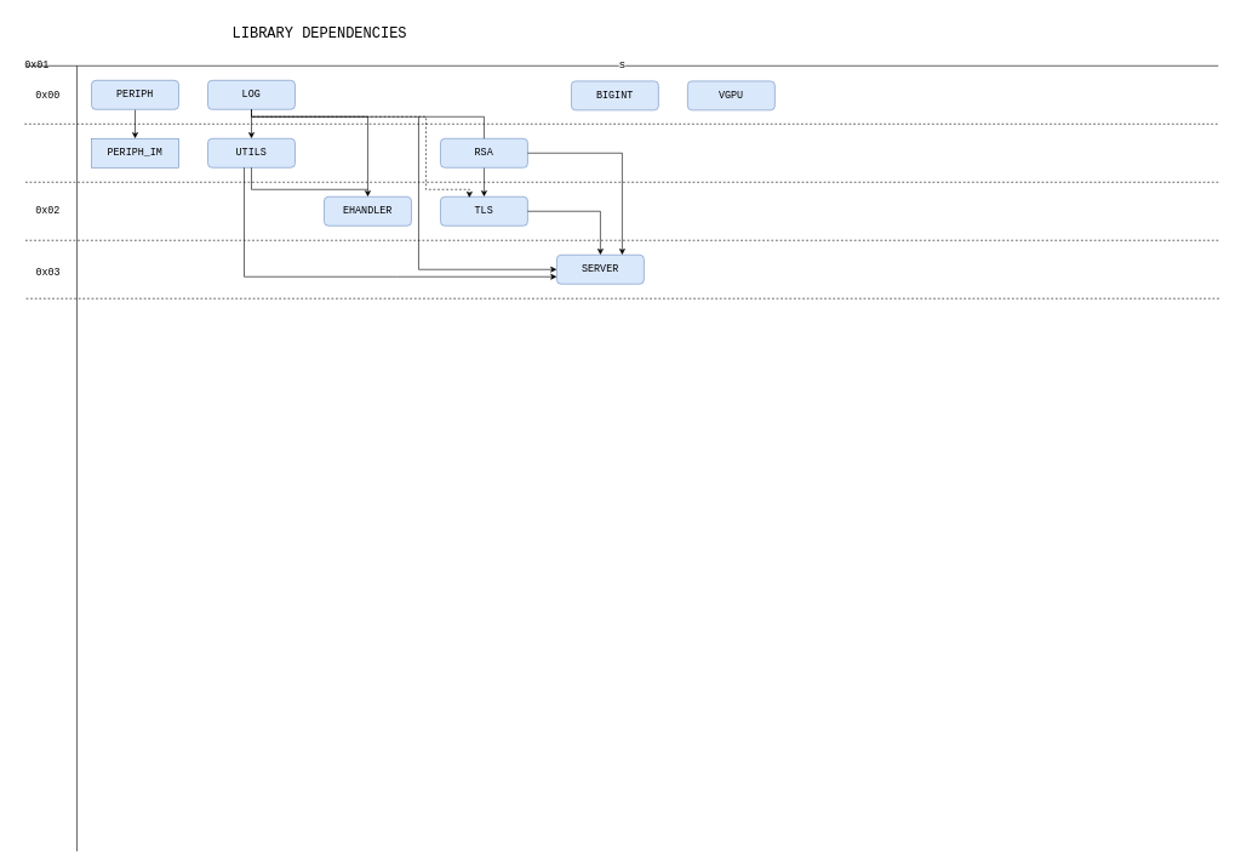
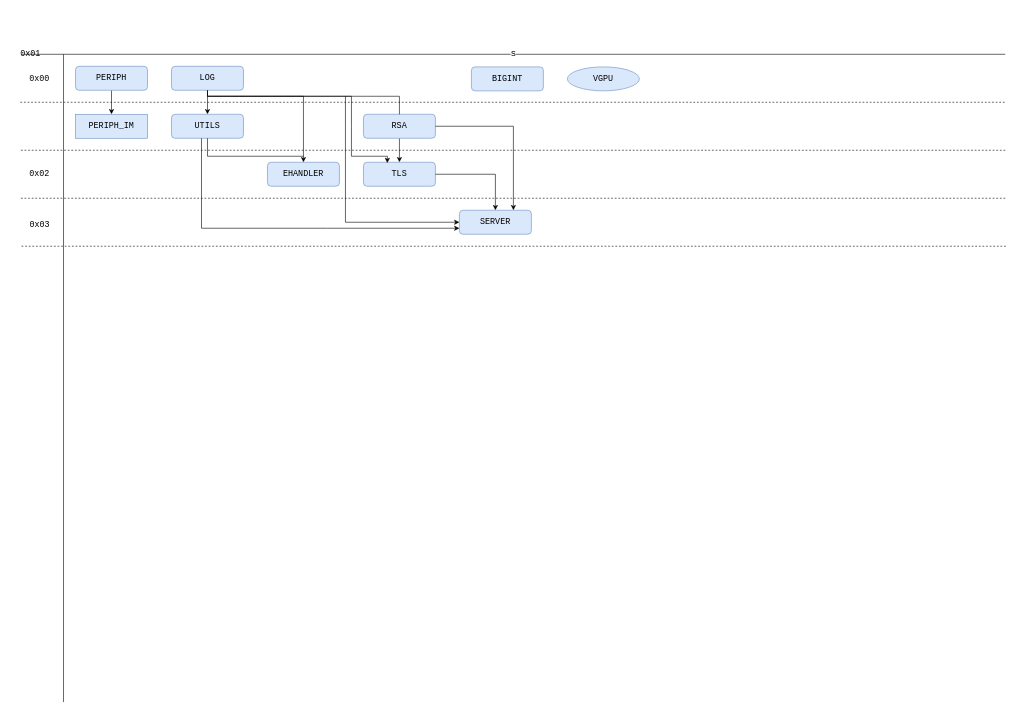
- <mxCell id="8" value="LIBRARY DEPENDENCIES" style="text;html=1;strokeColor=none;fillColor=none;align=center;verticalAlign=middle;whiteSpace=wrap;rounded=0;fontSize=20;fontFamily=Courier New;" parent="1" vertex="1"><mxGeometry x="174" y="20" width="530" height="50" as="geometry" /></mxCell>
- <mxCell id="21" value="VGPU" style="rounded=1;whiteSpace=wrap;html=1;hachureGap=4;fontFamily=Courier New;fontSize=14;fillColor=#dae8fc;strokeColor=#6c8ebf;" parent="1" vertex="1"><mxGeometry x="945" y="111" width="120" height="40" as="geometry" /></mxCell>
+ <mxCell id="21" value="VGPU" style="ellipse;whiteSpace=wrap;html=1;hachureGap=4;fontFamily=Courier New;fontSize=14;fillColor=#dae8fc;strokeColor=#6c8ebf;" parent="1" vertex="1"><mxGeometry x="945" y="111" width="120" height="40" as="geometry" /></mxCell>
- <mxCell id="26" value="" style="endArrow=classic;html=1;rounded=0;hachureGap=4;fontFamily=Courier New;fontSource=https%3A%2F%2Ffonts.googleapis.com%2Fcss%3Ffamily%3DArchitects%2BDaughter;fontSize=20;fontColor=default;exitX=0.5;exitY=1;exitDx=0;exitDy=0;entryX=0.331;entryY=0.033;entryDx=0;entryDy=0;entryPerimeter=0;dashed=1;" parent="1" source="13" target="25" edge="1"><mxGeometry width="50" height="50" relative="1" as="geometry"><mxPoint x="455" y="270" as="sourcePoint" /><mxPoint x="595" y="320" as="targetPoint" /><Array as="points"><mxPoint x="345" y="160" /><mxPoint x="585" y="160" /><mxPoint x="585" y="210" /><mxPoint x="585" y="260" /><mxPoint x="645" y="260" /></Array></mxGeometry></mxCell>
+ <mxCell id="26" value="" style="endArrow=classic;html=1;rounded=0;hachureGap=4;fontFamily=Courier New;fontSource=https%3A%2F%2Ffonts.googleapis.com%2Fcss%3Ffamily%3DArchitects%2BDaughter;fontSize=20;fontColor=default;exitX=0.5;exitY=1;exitDx=0;exitDy=0;entryX=0.331;entryY=0.033;entryDx=0;entryDy=0;entryPerimeter=0;" parent="1" source="13" target="25" edge="1"><mxGeometry width="50" height="50" relative="1" as="geometry"><mxPoint x="455" y="270" as="sourcePoint" /><mxPoint x="595" y="320" as="targetPoint" /><Array as="points"><mxPoint x="345" y="160" /><mxPoint x="585" y="160" /><mxPoint x="585" y="210" /><mxPoint x="585" y="260" /><mxPoint x="645" y="260" /></Array></mxGeometry></mxCell>
